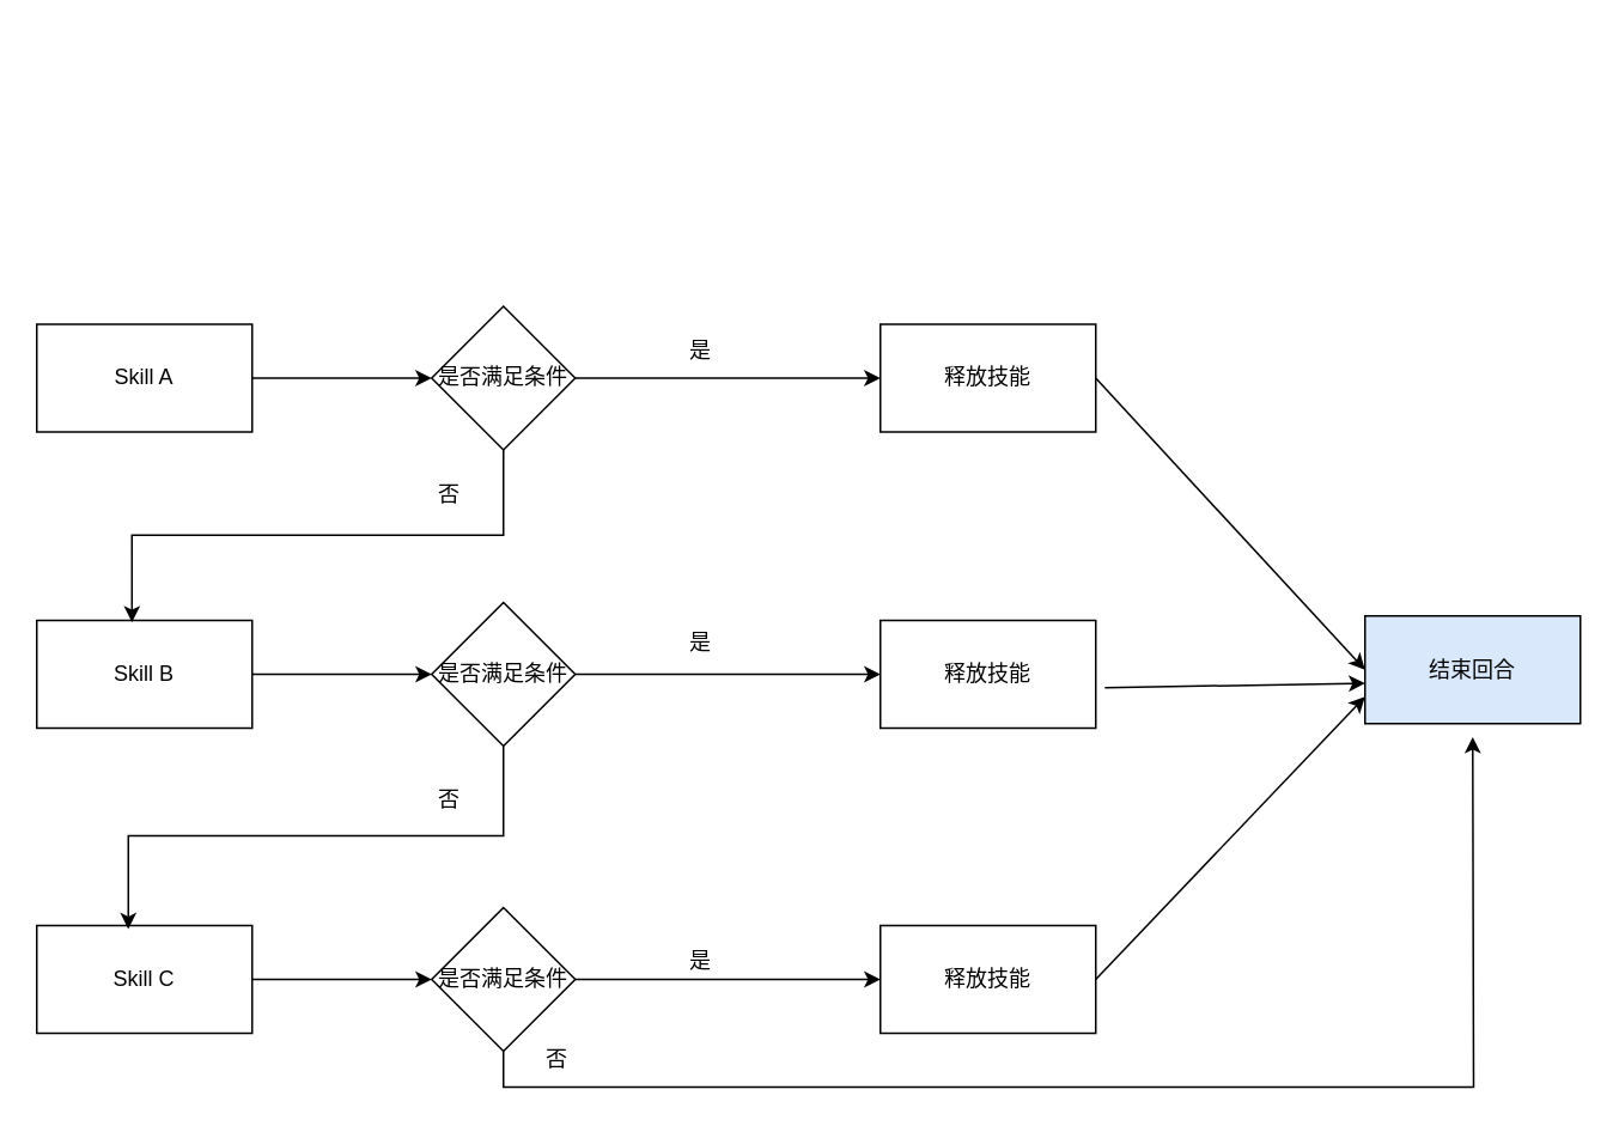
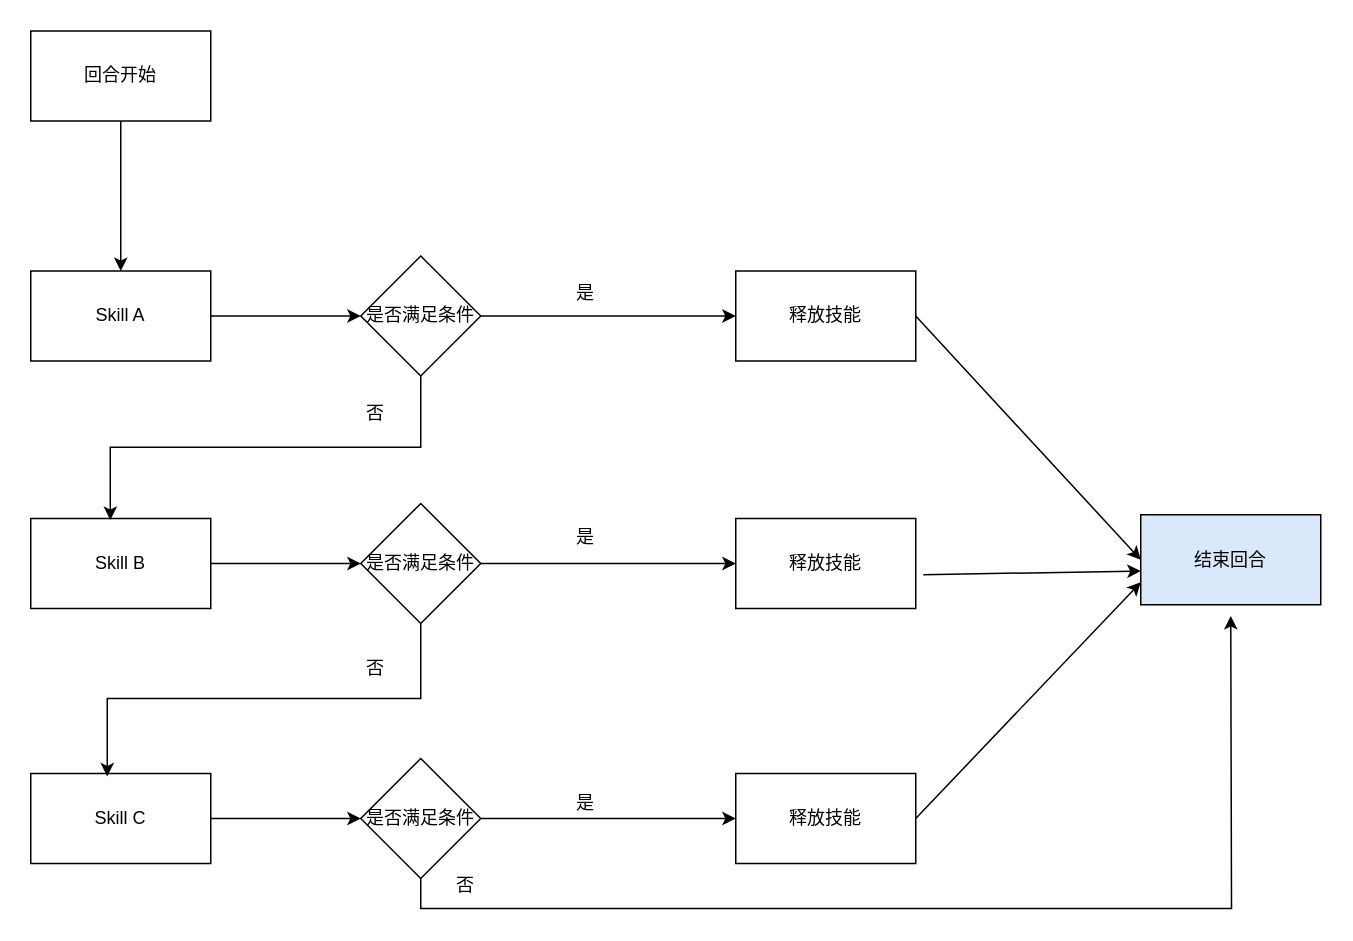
+ <mxCell id="16" value="回合开始" style="rounded=0;whiteSpace=wrap;html=1;" parent="1" vertex="1"><mxGeometry x="20" y="20" width="120" height="60" as="geometry" /></mxCell>
+ <mxCell id="15" style="edgeStyle=orthogonalEdgeStyle;rounded=0;orthogonalLoop=1;jettySize=auto;html=1;exitX=0.5;exitY=1;exitDx=0;exitDy=0;" parent="1" source="16" target="3" edge="1"><mxGeometry relative="1" as="geometry" /></mxCell>
